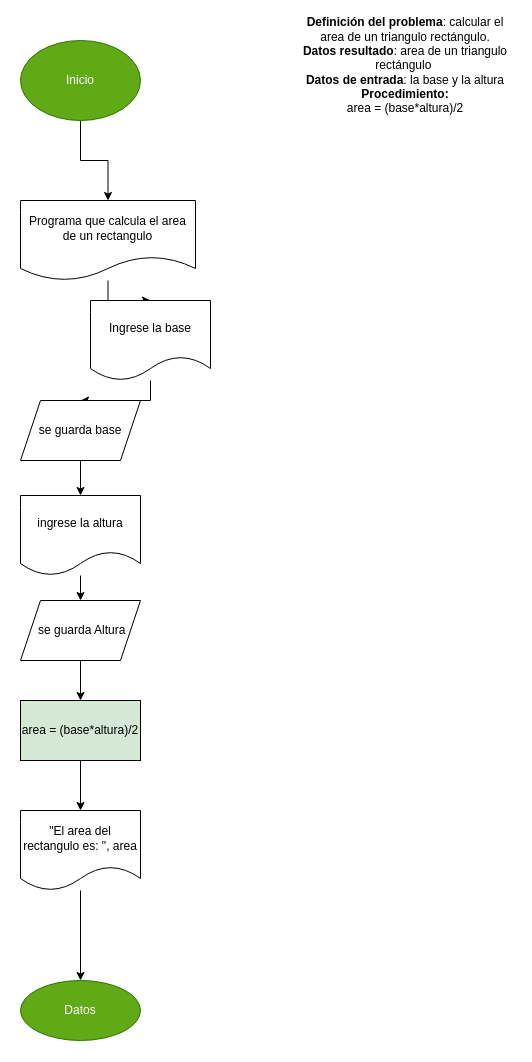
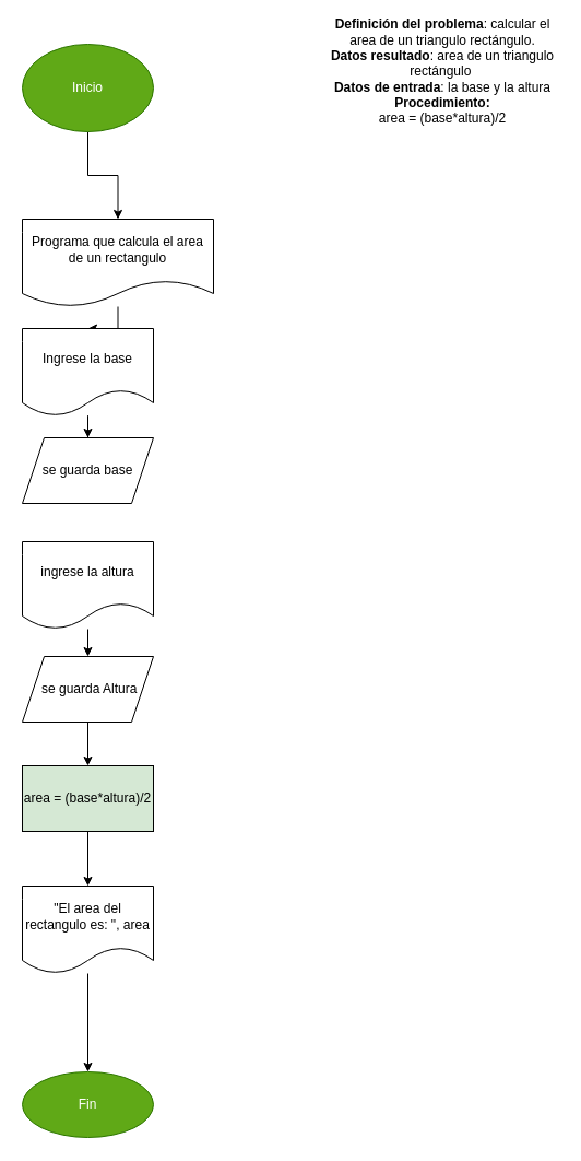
- <mxCell id="8" value="Ingrese la base" style="shape=document;whiteSpace=wrap;html=1;boundedLbl=1;" parent="1" vertex="1"><mxGeometry x="90" y="300" width="120" height="80" as="geometry" /></mxCell>
+ <mxCell id="8" value="Ingrese la base" style="shape=document;whiteSpace=wrap;html=1;boundedLbl=1;" parent="1" vertex="1"><mxGeometry x="20" y="300" width="120" height="80" as="geometry" /></mxCell>
- <mxCell id="9" value="" style="edgeStyle=orthogonalEdgeStyle;rounded=0;orthogonalLoop=1;jettySize=auto;html=1;" parent="1" source="10" target="12" edge="1"><mxGeometry relative="1" as="geometry" /></mxCell>
- <mxCell id="19" value="Datos" style="ellipse;whiteSpace=wrap;html=1;fillColor=#60a917;strokeColor=#2D7600;fontColor=#ffffff;" vertex="1" parent="1"><mxGeometry x="20" y="980" width="120" height="60" as="geometry" /></mxCell>
+ <mxCell id="19" value="Fin" style="ellipse;whiteSpace=wrap;html=1;fillColor=#60a917;strokeColor=#2D7600;fontColor=#ffffff;" vertex="1" parent="1"><mxGeometry x="20" y="980" width="120" height="60" as="geometry" /></mxCell>
